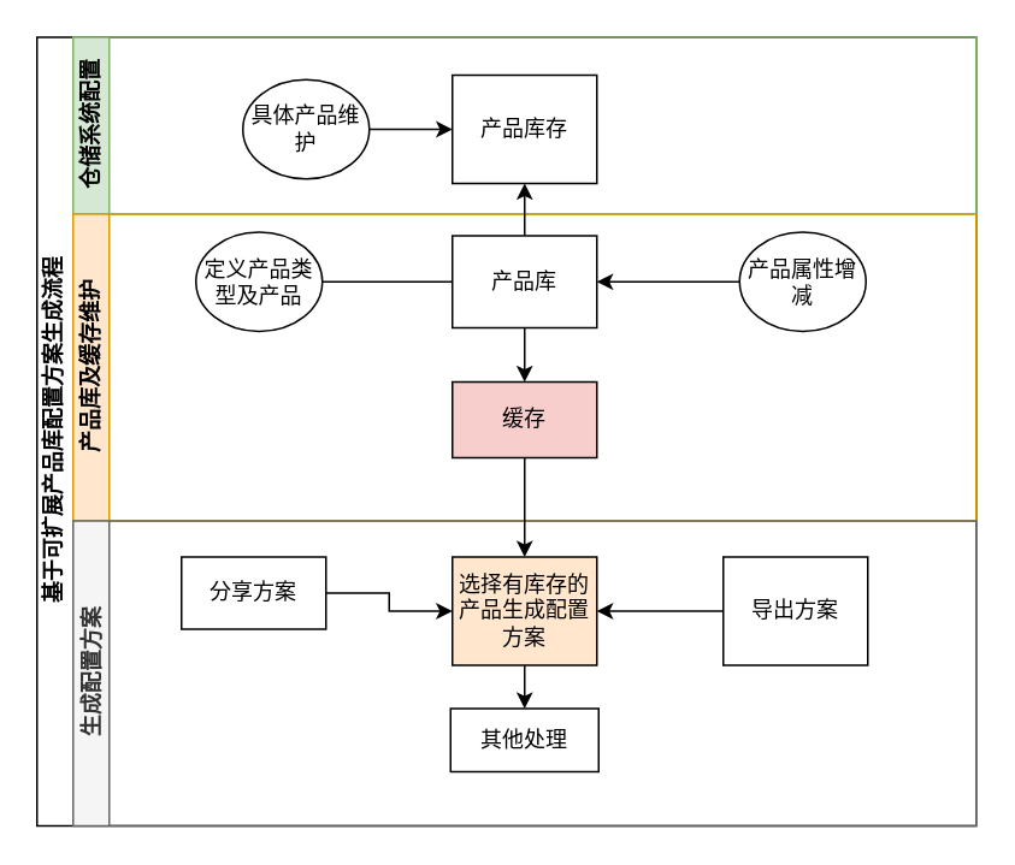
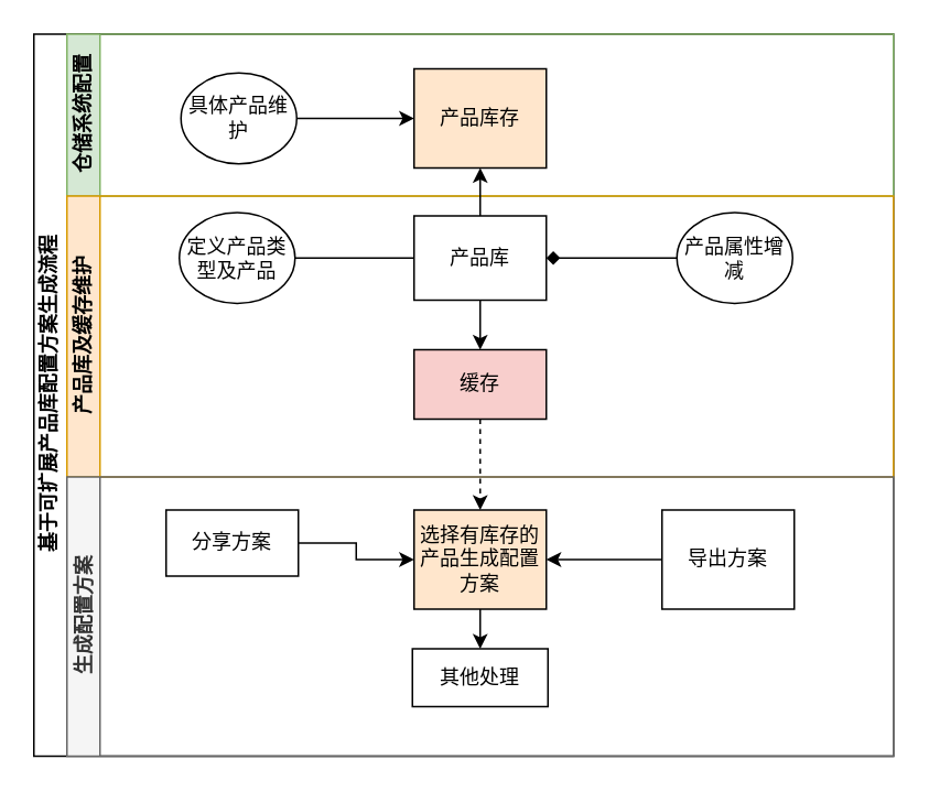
- <mxCell id="4" value="具体产品维护" style="ellipse;whiteSpace=wrap;html=1;fontFamily=Helvetica;" parent="3" vertex="1"><mxGeometry x="94" y="23.5" width="70" height="55" as="geometry" /></mxCell>
+ <mxCell id="4" value="具体产品维护" style="ellipse;whiteSpace=wrap;html=1;fontFamily=Helvetica;" parent="3" vertex="1"><mxGeometry x="69" y="23.5" width="70" height="55" as="geometry" /></mxCell>
- <mxCell id="5" value="产品库存" style="rounded=0;whiteSpace=wrap;html=1;fontFamily=Helvetica;fontSize=12;fontColor=#000000;align=center;" parent="3" vertex="1"><mxGeometry x="210" y="21" width="80" height="60" as="geometry" /></mxCell>
+ <mxCell id="5" value="产品库存" style="rounded=0;whiteSpace=wrap;html=1;fontFamily=Helvetica;fontSize=12;fontColor=#000000;align=center;fillColor=#ffe6cc;" parent="3" vertex="1"><mxGeometry x="210" y="21" width="80" height="60" as="geometry" /></mxCell>
- <mxCell id="12" value="" style="edgeStyle=orthogonalEdgeStyle;rounded=0;orthogonalLoop=1;jettySize=auto;html=1;fontFamily=Helvetica;" parent="7" source="13" target="9" edge="1"><mxGeometry relative="1" as="geometry" /></mxCell>
+ <mxCell id="12" value="" style="edgeStyle=orthogonalEdgeStyle;rounded=0;orthogonalLoop=1;jettySize=auto;html=1;fontFamily=Helvetica;endArrow=diamond;" parent="7" source="13" target="9" edge="1"><mxGeometry relative="1" as="geometry" /></mxCell>
- <mxCell id="24" value="" style="edgeStyle=orthogonalEdgeStyle;rounded=0;orthogonalLoop=1;jettySize=auto;html=1;" parent="2" source="14" target="16" edge="1"><mxGeometry relative="1" as="geometry" /></mxCell>
+ <mxCell id="24" value="" style="edgeStyle=orthogonalEdgeStyle;rounded=0;orthogonalLoop=1;jettySize=auto;html=1;dashed=1;" parent="2" source="14" target="16" edge="1"><mxGeometry relative="1" as="geometry" /></mxCell>
